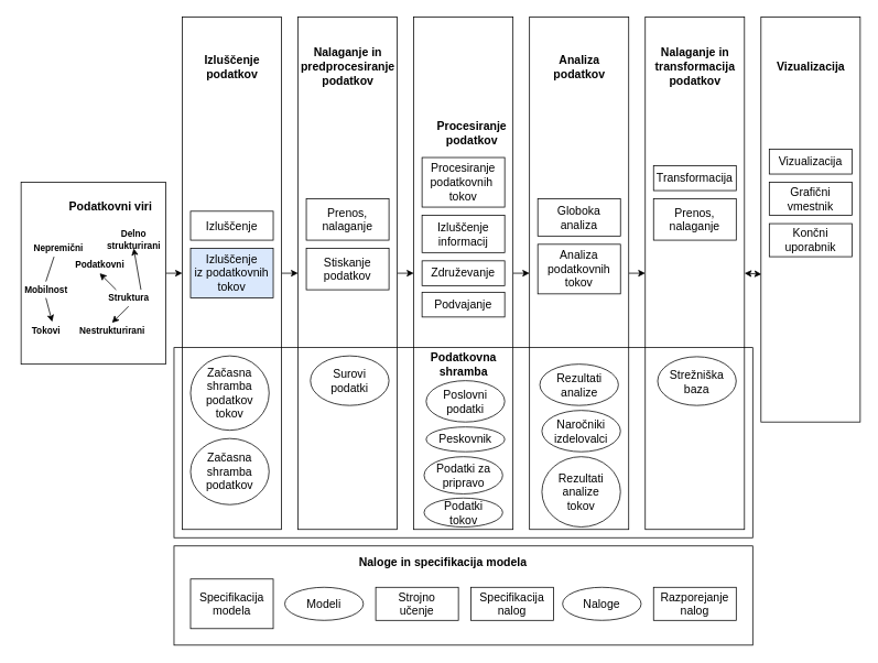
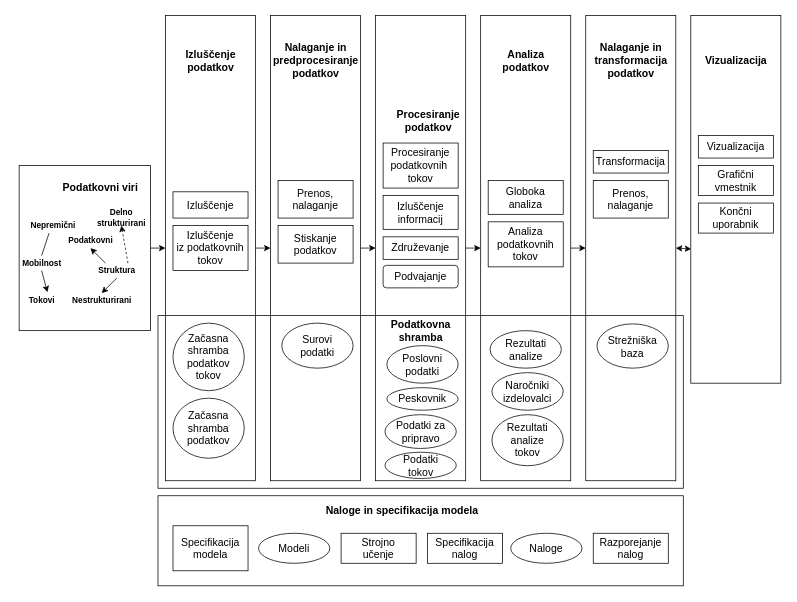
- <mxCell id="10" style="edgeStyle=none;html=1;exitX=0.75;exitY=0;exitDx=0;exitDy=0;entryX=0.5;entryY=1;entryDx=0;entryDy=0;fontSize=14;startArrow=none;startFill=0;" edge="1" parent="1" source="12" target="14"><mxGeometry relative="1" as="geometry" /></mxCell>
+ <mxCell id="10" style="edgeStyle=none;html=1;exitX=0.75;exitY=0;exitDx=0;exitDy=0;entryX=0.5;entryY=1;entryDx=0;entryDy=0;fontSize=14;startArrow=none;startFill=0;dashed=1;" edge="1" parent="1" source="12" target="14"><mxGeometry relative="1" as="geometry" /></mxCell>
- <mxCell id="35" value="Izluščenje&lt;br&gt;iz podatkovnih&lt;br&gt;tokov" style="rounded=0;whiteSpace=wrap;html=1;fontSize=14;fillColor=#dae8fc;" vertex="1" parent="1"><mxGeometry x="230" y="300" width="100" height="60" as="geometry" /></mxCell>
+ <mxCell id="35" value="Izluščenje&lt;br&gt;iz podatkovnih&lt;br&gt;tokov" style="rounded=0;whiteSpace=wrap;html=1;fontSize=14;" vertex="1" parent="1"><mxGeometry x="230" y="300" width="100" height="60" as="geometry" /></mxCell>
- <mxCell id="41" value="Podvajanje" style="rounded=0;whiteSpace=wrap;html=1;fontSize=14;" vertex="1" parent="1"><mxGeometry x="510" y="353" width="100" height="30" as="geometry" /></mxCell>
+ <mxCell id="41" value="Podvajanje" style="whiteSpace=wrap;html=1;fontSize=14;rounded=1;" vertex="1" parent="1"><mxGeometry x="510" y="353" width="100" height="30" as="geometry" /></mxCell>
- <mxCell id="60" value="Rezultati&lt;br&gt;analize&lt;br&gt;tokov" style="ellipse;whiteSpace=wrap;html=1;fontSize=14;fillColor=none;" vertex="1" parent="1"><mxGeometry x="655" y="552" width="95" height="85" as="geometry" /></mxCell>
+ <mxCell id="60" value="Rezultati&lt;br&gt;analize&lt;br&gt;tokov" style="ellipse;whiteSpace=wrap;html=1;fontSize=14;fillColor=none;" vertex="1" parent="1"><mxGeometry x="655" y="552" width="95" height="68" as="geometry" /></mxCell>
